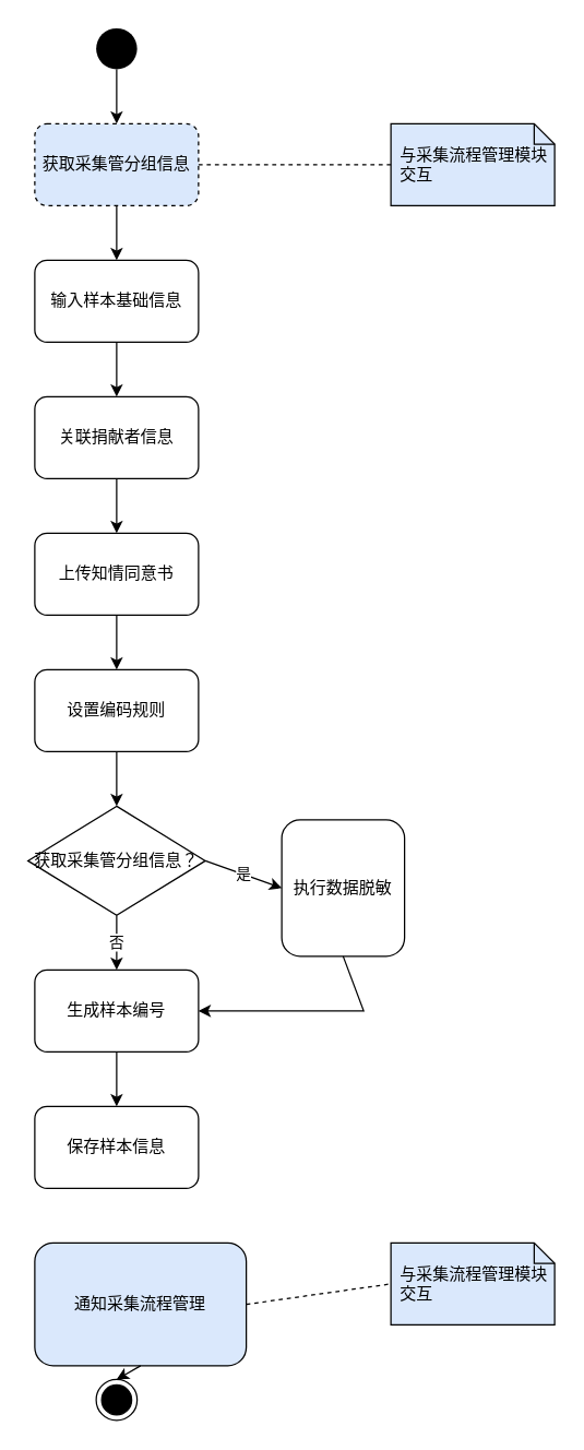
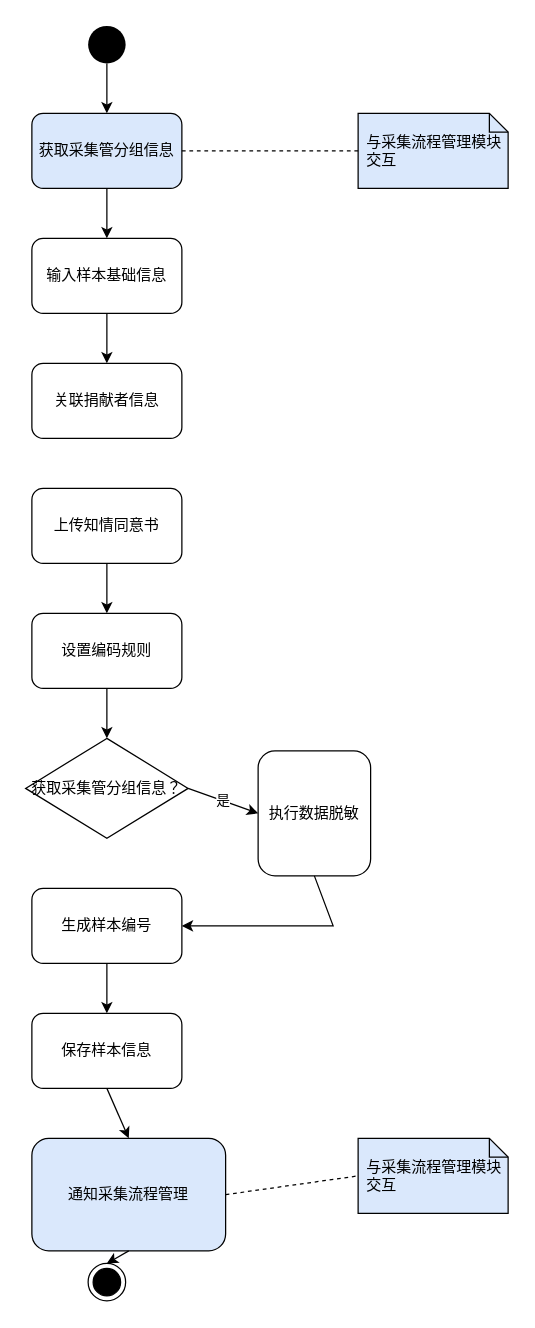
- <mxCell id="3" value="获取采集管分组信息" style="rounded=1;whiteSpace=wrap;html=1;fillColor=#dae8fc;dashed=1;" vertex="1" parent="1"><mxGeometry x="25" y="90" width="120" height="60" as="geometry" /></mxCell>
+ <mxCell id="3" value="获取采集管分组信息" style="rounded=1;whiteSpace=wrap;html=1;fillColor=#dae8fc;" vertex="1" parent="1"><mxGeometry x="25" y="90" width="120" height="60" as="geometry" /></mxCell>
- <mxCell id="17" value="" style="endArrow=classic;html=1;rounded=0;exitX=0.5;exitY=1;exitDx=0;exitDy=0;entryX=0.5;entryY=0;entryDx=0;entryDy=0;" edge="1" parent="1" source="5" target="6"><mxGeometry width="50" height="50" relative="1" as="geometry" /></mxCell>
- <mxCell id="22" value="否" style="endArrow=classic;html=1;rounded=0;exitX=0.5;exitY=1;exitDx=0;exitDy=0;entryX=0.5;entryY=0;entryDx=0;entryDy=0;" edge="1" parent="1" source="8" target="10"><mxGeometry relative="1" as="geometry" /></mxCell>
+ <mxCell id="24" value="" style="endArrow=classic;html=1;rounded=0;exitX=0.5;exitY=1;exitDx=0;exitDy=0;entryX=0.5;entryY=0;entryDx=0;entryDy=0;" edge="1" parent="1" source="11" target="12"><mxGeometry width="50" height="50" relative="1" as="geometry" /></mxCell>
